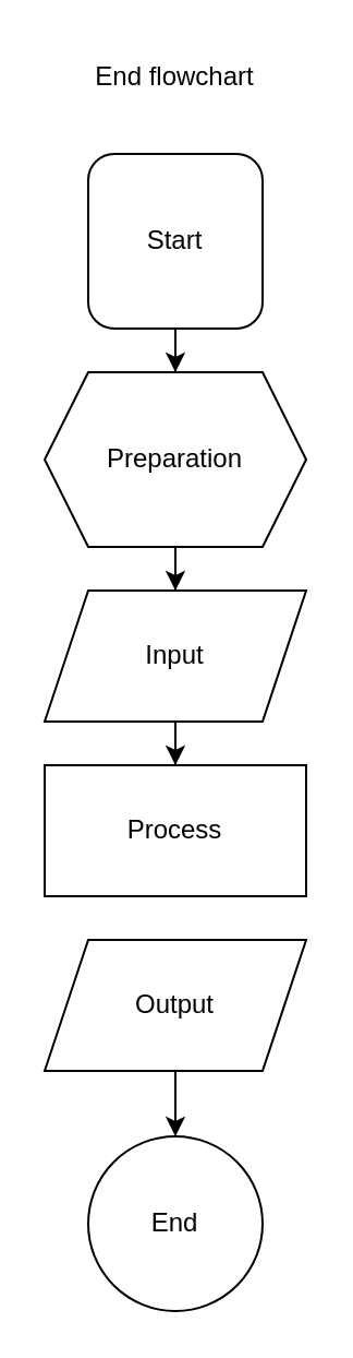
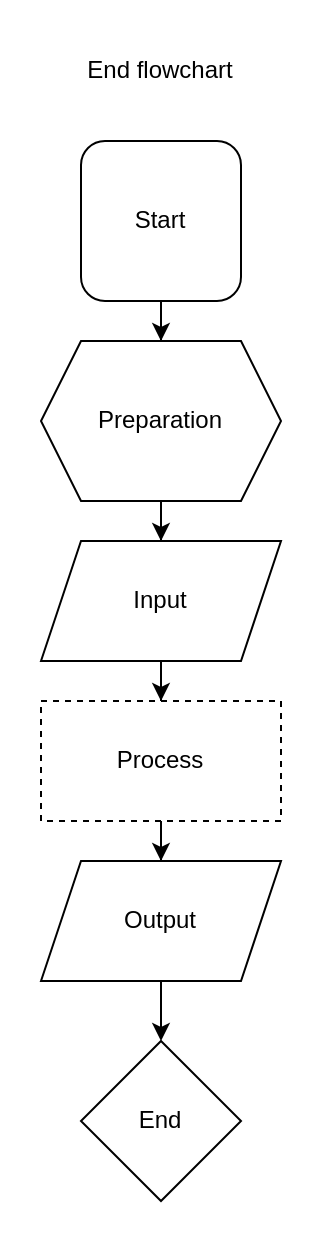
- <mxCell id="9" value="Process" style="whiteSpace=wrap;html=1;" vertex="1" parent="1"><mxGeometry x="20" y="350" width="120" height="60" as="geometry" /></mxCell>
+ <mxCell id="9" value="Process" style="whiteSpace=wrap;html=1;dashed=1;" vertex="1" parent="1"><mxGeometry x="20" y="350" width="120" height="60" as="geometry" /></mxCell>
+ <mxCell id="8" value="" style="edgeStyle=orthogonalEdgeStyle;rounded=0;orthogonalLoop=1;jettySize=auto;html=1;" edge="1" parent="1" source="9" target="11"><mxGeometry relative="1" as="geometry" /></mxCell>
- <mxCell id="12" value="End" style="ellipse;whiteSpace=wrap;html=1;" vertex="1" parent="1"><mxGeometry x="40" y="520" width="80" height="80" as="geometry" /></mxCell>
+ <mxCell id="12" value="End" style="rhombus;whiteSpace=wrap;html=1;" vertex="1" parent="1"><mxGeometry x="40" y="520" width="80" height="80" as="geometry" /></mxCell>
